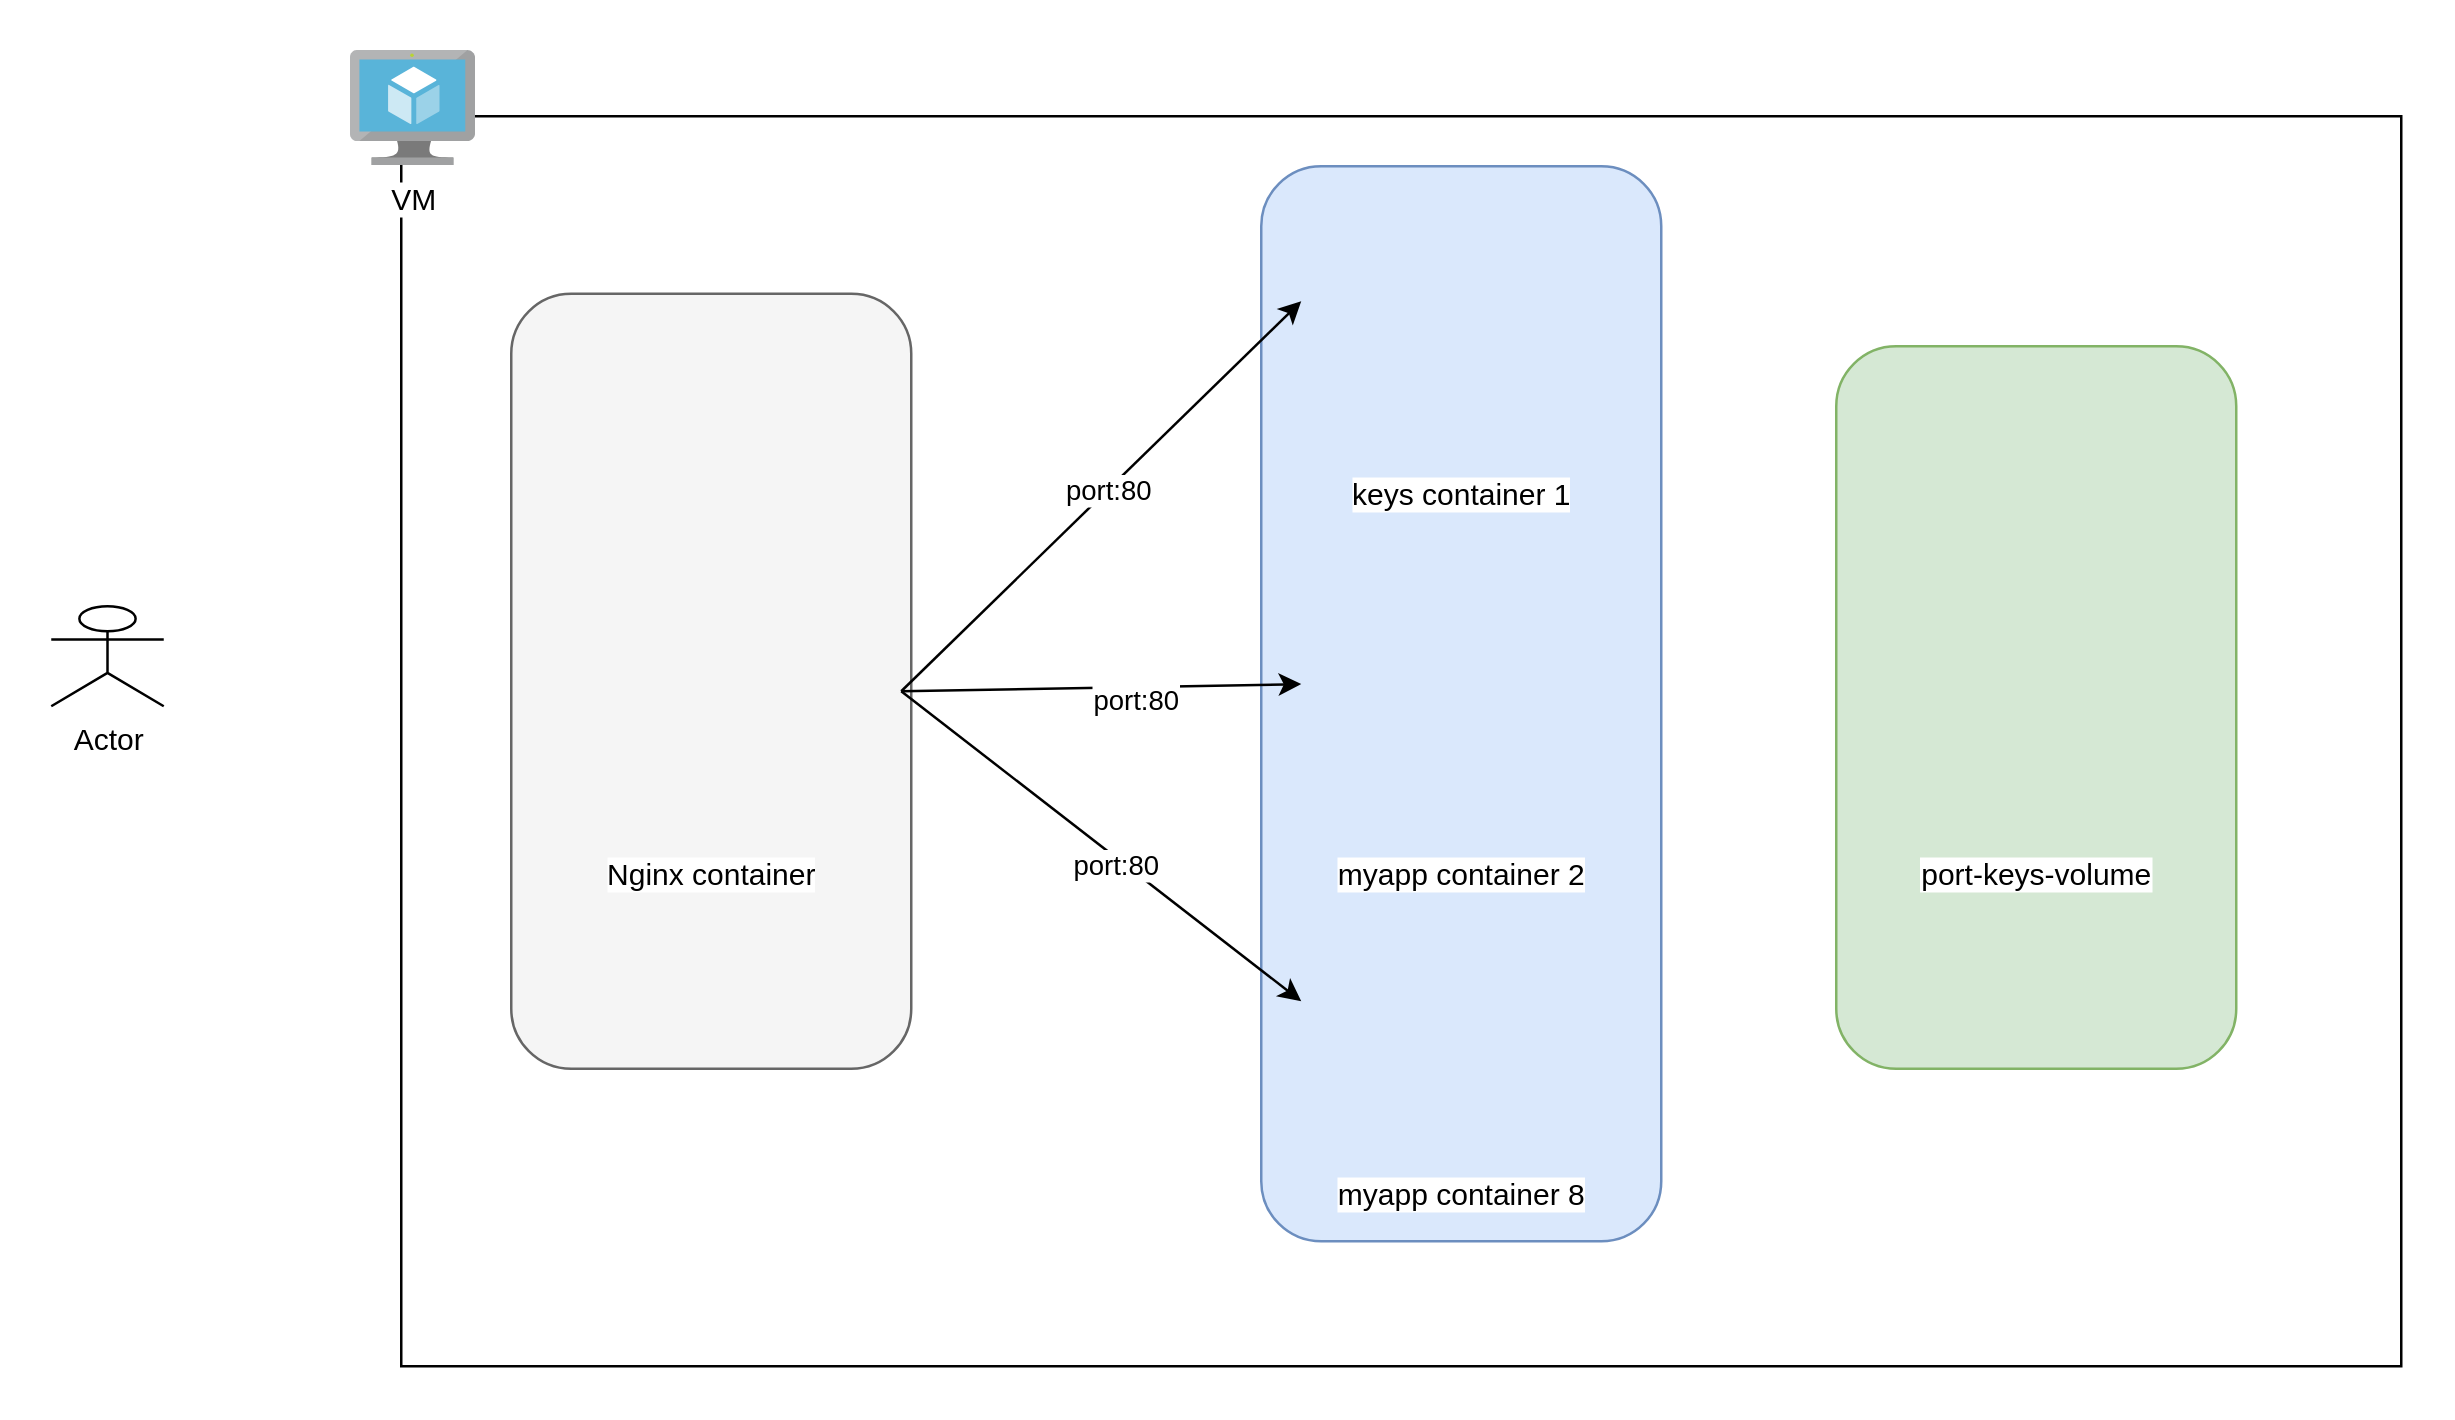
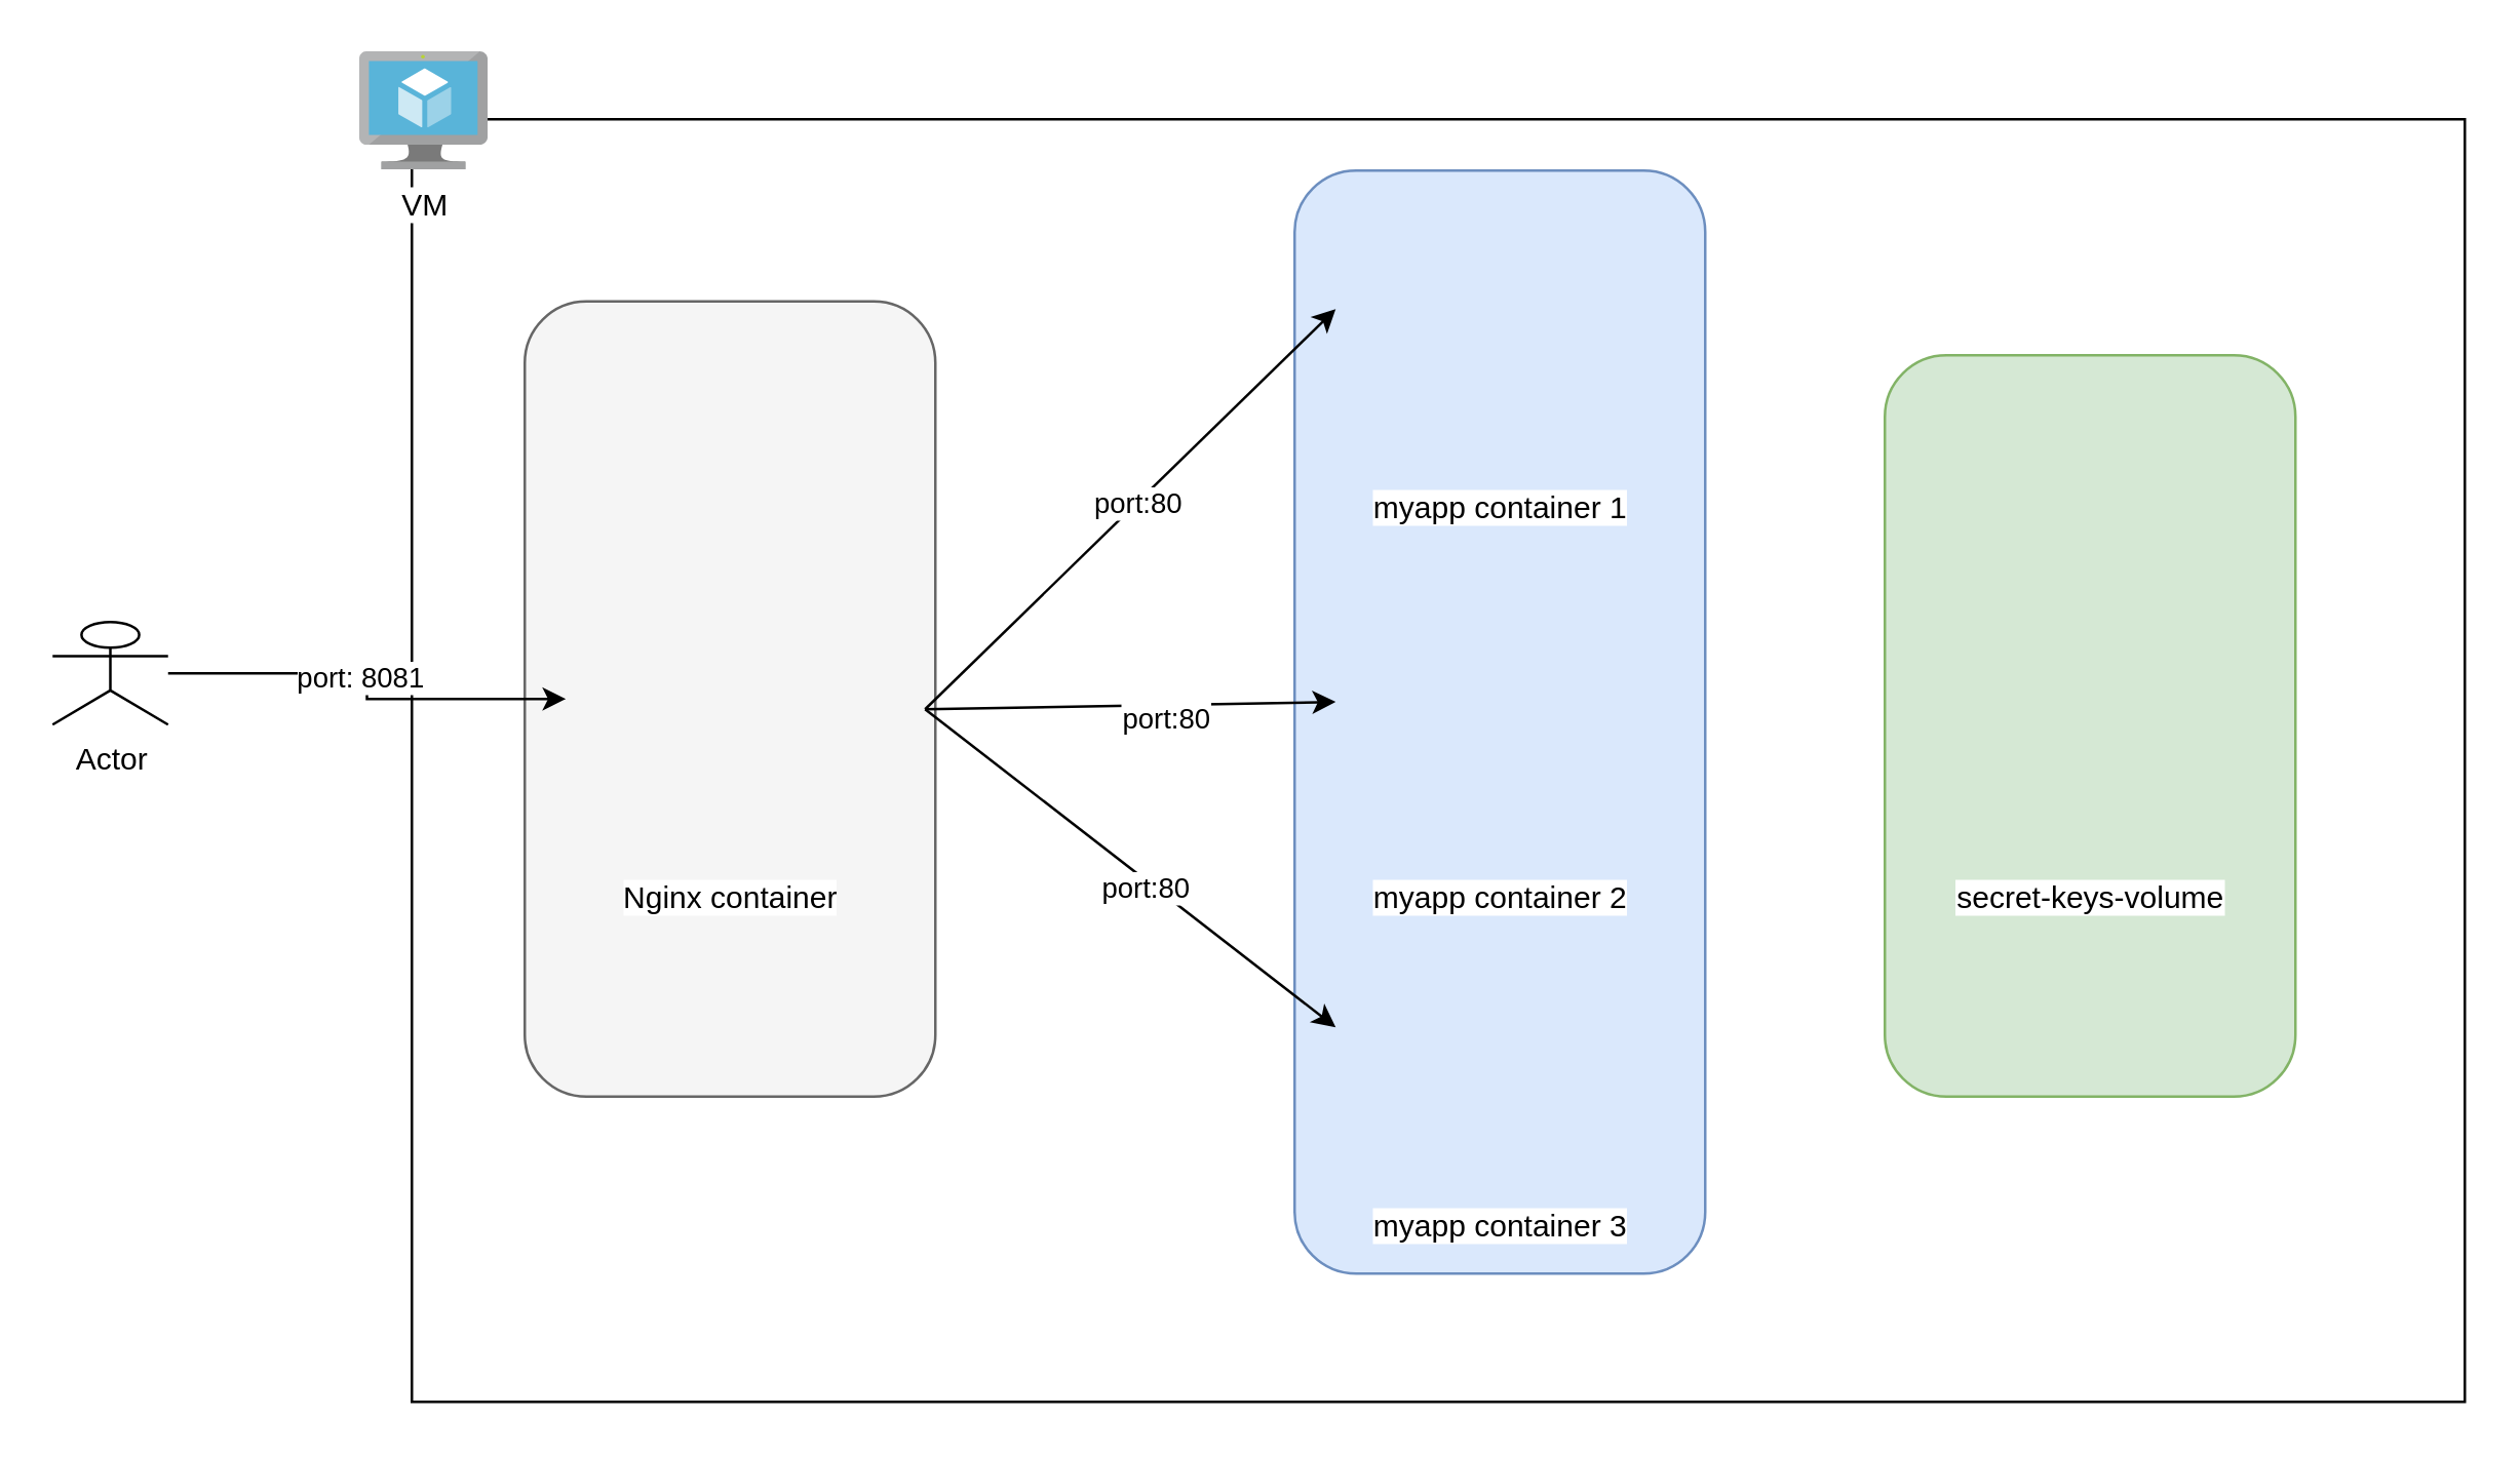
- <mxCell id="7" value="keys container 1" style="shape=image;html=1;verticalAlign=top;verticalLabelPosition=bottom;labelBackgroundColor=#ffffff;imageAspect=0;aspect=fixed;image=https://cdn1.iconfinder.com/data/icons/unicons-line-vol-3/24/docker-128.png" vertex="1" parent="1"><mxGeometry x="520" y="56" width="128" height="128" as="geometry" /></mxCell>
+ <mxCell id="7" value="myapp container 1" style="shape=image;html=1;verticalAlign=top;verticalLabelPosition=bottom;labelBackgroundColor=#ffffff;imageAspect=0;aspect=fixed;image=https://cdn1.iconfinder.com/data/icons/unicons-line-vol-3/24/docker-128.png" vertex="1" parent="1"><mxGeometry x="520" y="56" width="128" height="128" as="geometry" /></mxCell>
+ <mxCell id="10" style="edgeStyle=orthogonalEdgeStyle;rounded=0;orthogonalLoop=1;jettySize=auto;html=1;" edge="1" parent="1" source="12" target="6"><mxGeometry relative="1" as="geometry" /></mxCell>
+ <mxCell id="11" value="port: 8081" style="edgeLabel;html=1;align=center;verticalAlign=middle;resizable=0;points=[];" vertex="1" connectable="0" parent="10"><mxGeometry x="-0.106" y="-1" relative="1" as="geometry"><mxPoint as="offset" /></mxGeometry></mxCell>
- <mxCell id="19" value="port-keys-volume" style="shape=image;html=1;verticalAlign=top;verticalLabelPosition=bottom;labelBackgroundColor=#ffffff;imageAspect=0;aspect=fixed;image=https://cdn1.iconfinder.com/data/icons/unicons-line-vol-3/24/docker-128.png" vertex="1" parent="1"><mxGeometry x="750" y="208" width="128" height="128" as="geometry" /></mxCell>
+ <mxCell id="19" value="secret-keys-volume" style="shape=image;html=1;verticalAlign=top;verticalLabelPosition=bottom;labelBackgroundColor=#ffffff;imageAspect=0;aspect=fixed;image=https://cdn1.iconfinder.com/data/icons/unicons-line-vol-3/24/docker-128.png" vertex="1" parent="1"><mxGeometry x="750" y="208" width="128" height="128" as="geometry" /></mxCell>
- <mxCell id="9" value="myapp container 8" style="shape=image;html=1;verticalAlign=top;verticalLabelPosition=bottom;labelBackgroundColor=#ffffff;imageAspect=0;aspect=fixed;image=https://cdn1.iconfinder.com/data/icons/unicons-line-vol-3/24/docker-128.png" vertex="1" parent="1"><mxGeometry x="520" y="336" width="128" height="128" as="geometry" /></mxCell>
+ <mxCell id="9" value="myapp container 3" style="shape=image;html=1;verticalAlign=top;verticalLabelPosition=bottom;labelBackgroundColor=#ffffff;imageAspect=0;aspect=fixed;image=https://cdn1.iconfinder.com/data/icons/unicons-line-vol-3/24/docker-128.png" vertex="1" parent="1"><mxGeometry x="520" y="336" width="128" height="128" as="geometry" /></mxCell>
